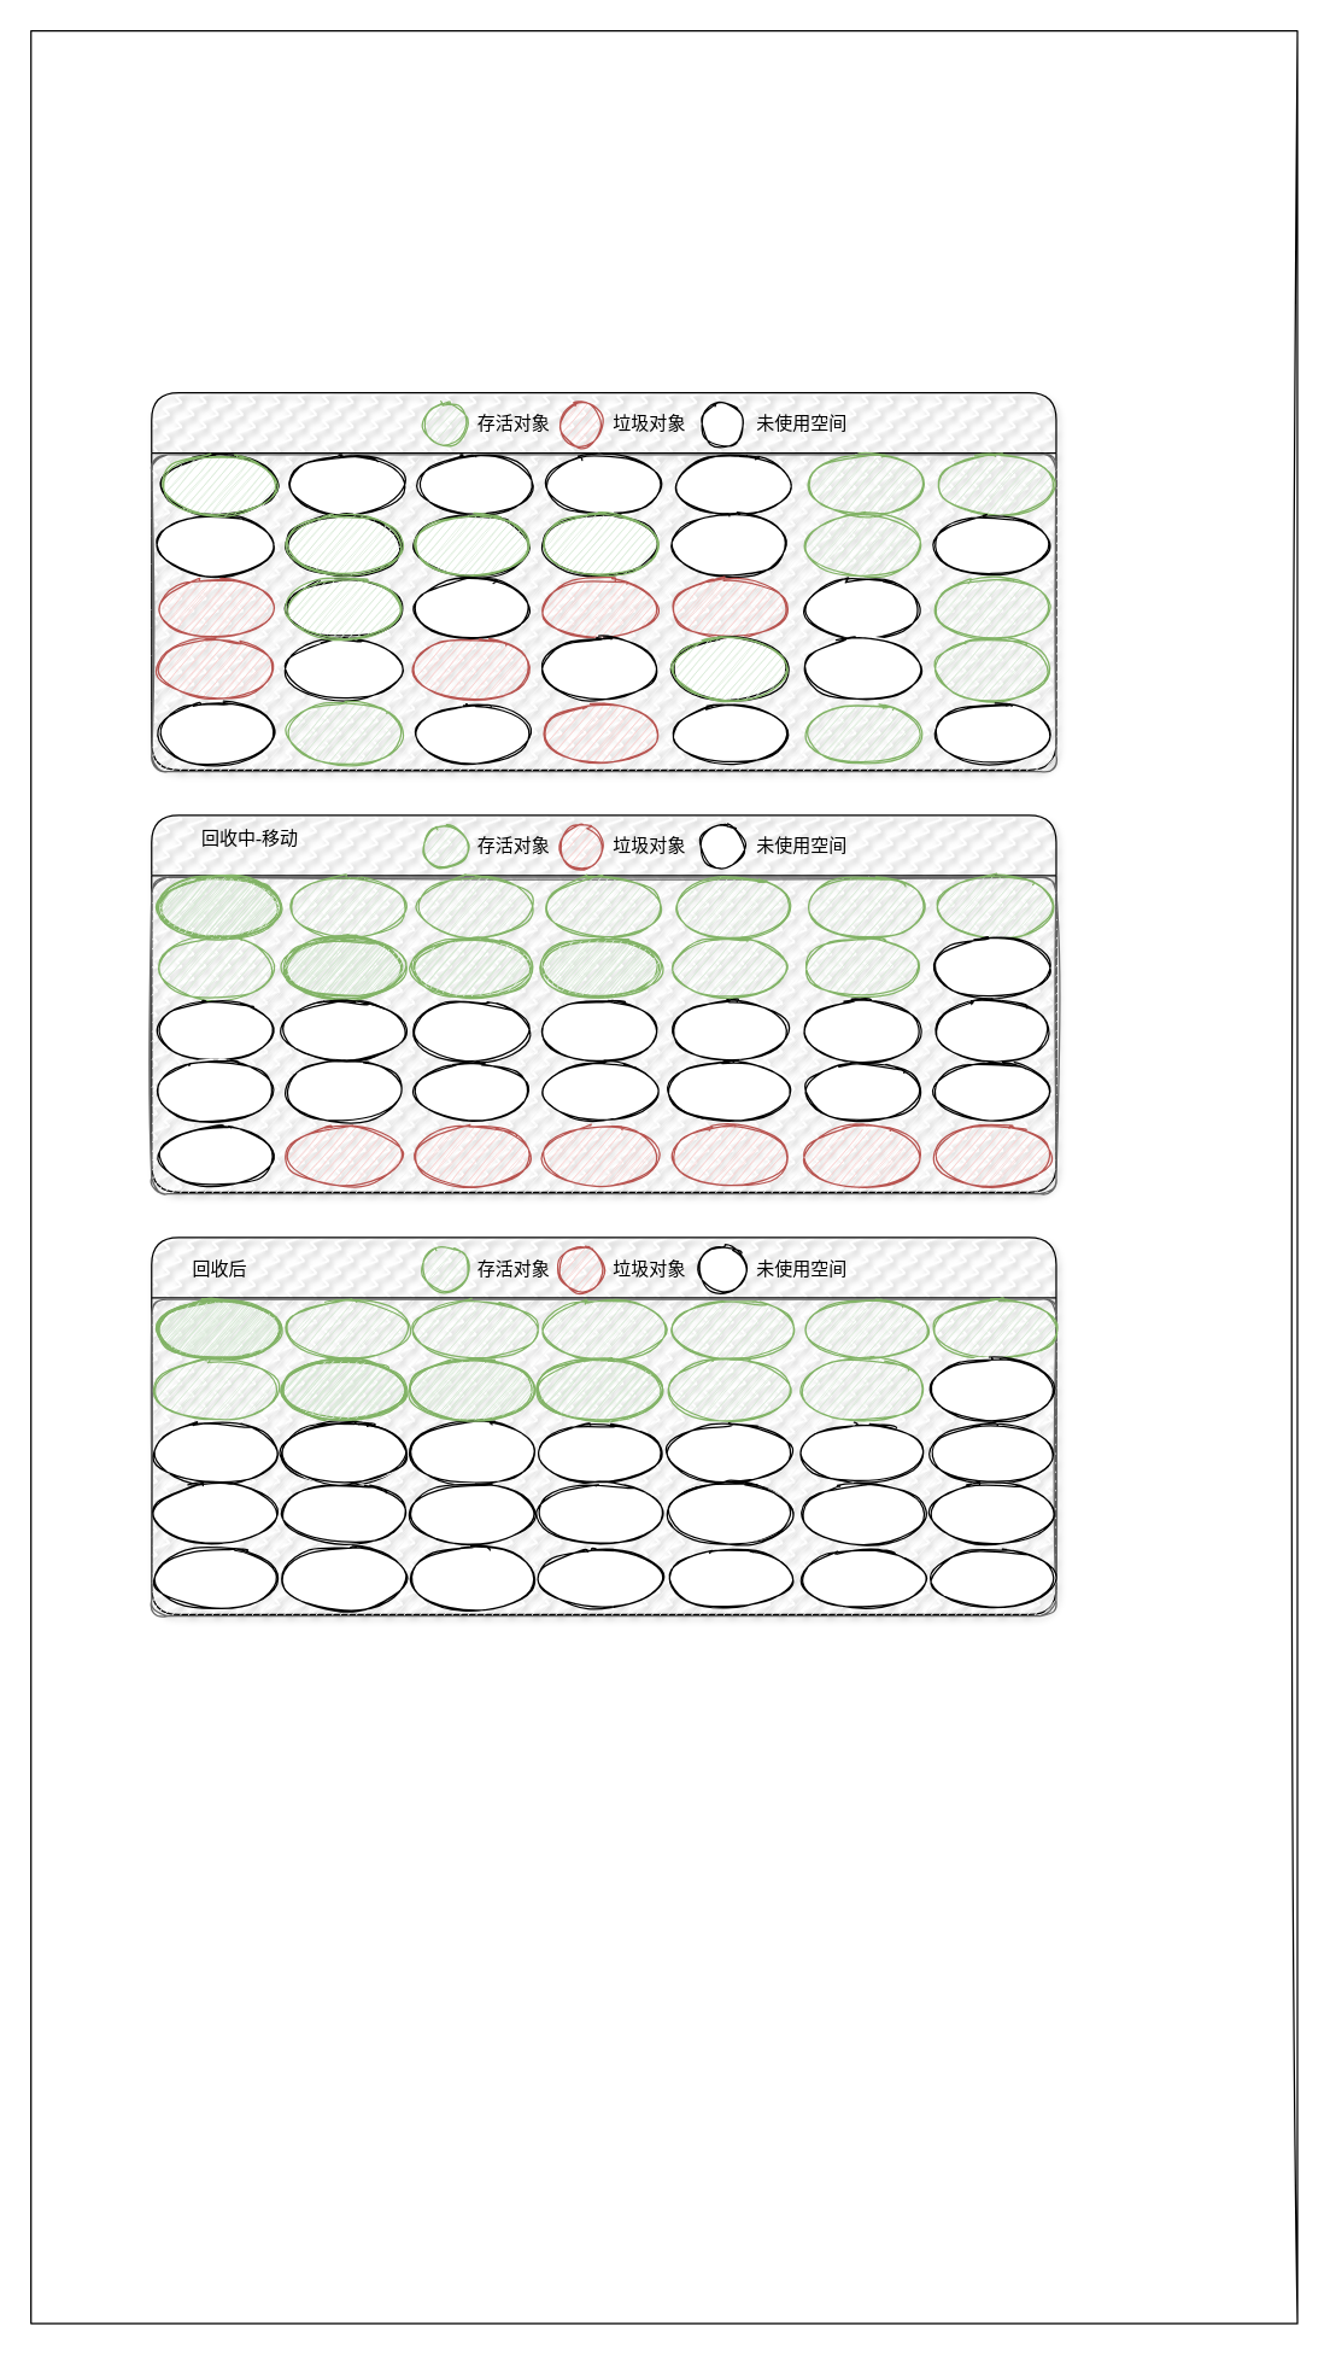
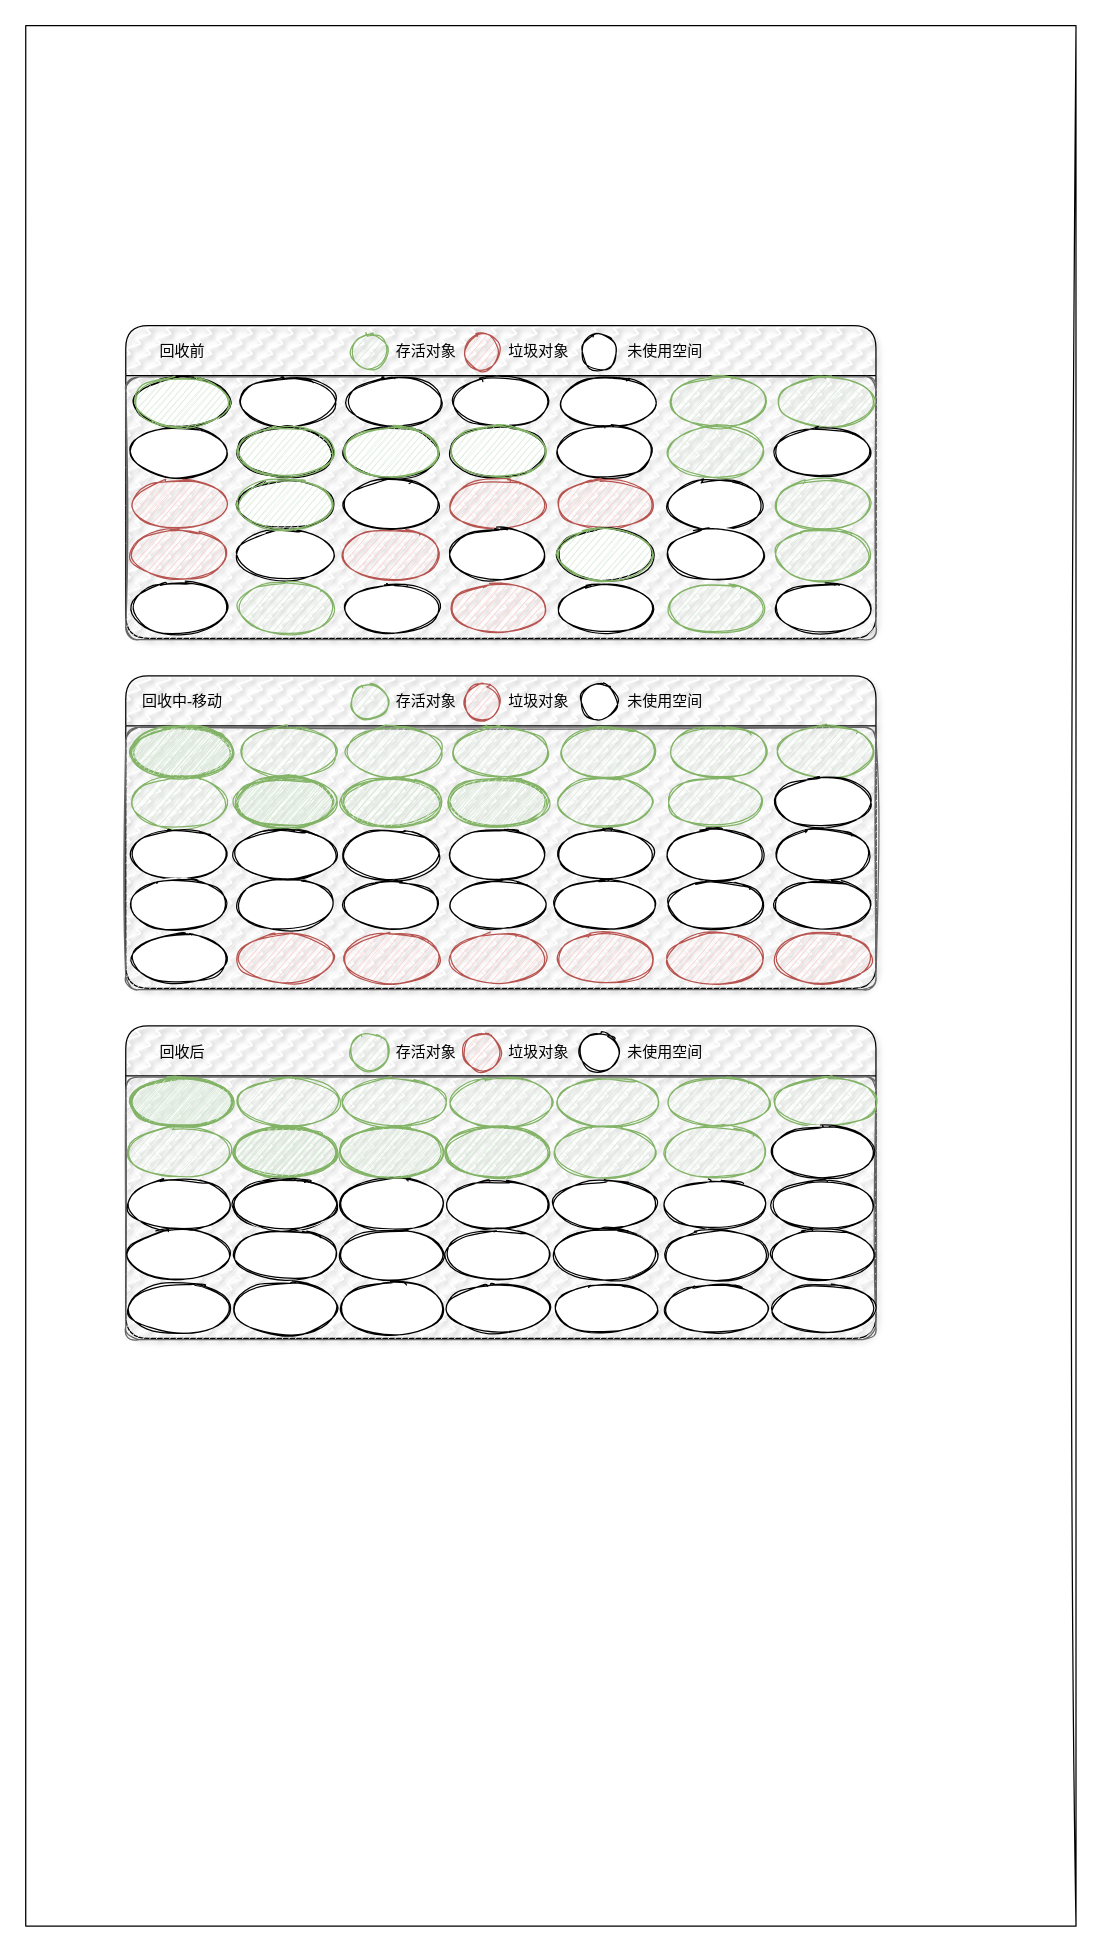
+ <mxCell id="7" value="回收前" style="text;html=1;align=center;verticalAlign=middle;resizable=0;points=[];autosize=1;strokeColor=none;fillColor=none;fontFamily=Comic Sans MS;" vertex="1" parent="3"><mxGeometry x="20" y="11" width="50" height="20" as="geometry" /></mxCell>
- <mxCell id="59" value="回收中-移动" style="text;html=1;align=center;verticalAlign=middle;resizable=0;points=[];autosize=1;strokeColor=none;fillColor=none;fontFamily=Comic Sans MS;" vertex="1" parent="55"><mxGeometry x="25" y="6" width="80" height="20" as="geometry" /></mxCell>
+ <mxCell id="59" value="回收中-移动" style="text;html=1;align=center;verticalAlign=middle;resizable=0;points=[];autosize=1;strokeColor=none;fillColor=none;fontFamily=Comic Sans MS;" vertex="1" parent="55"><mxGeometry x="5" y="11" width="80" height="20" as="geometry" /></mxCell>
